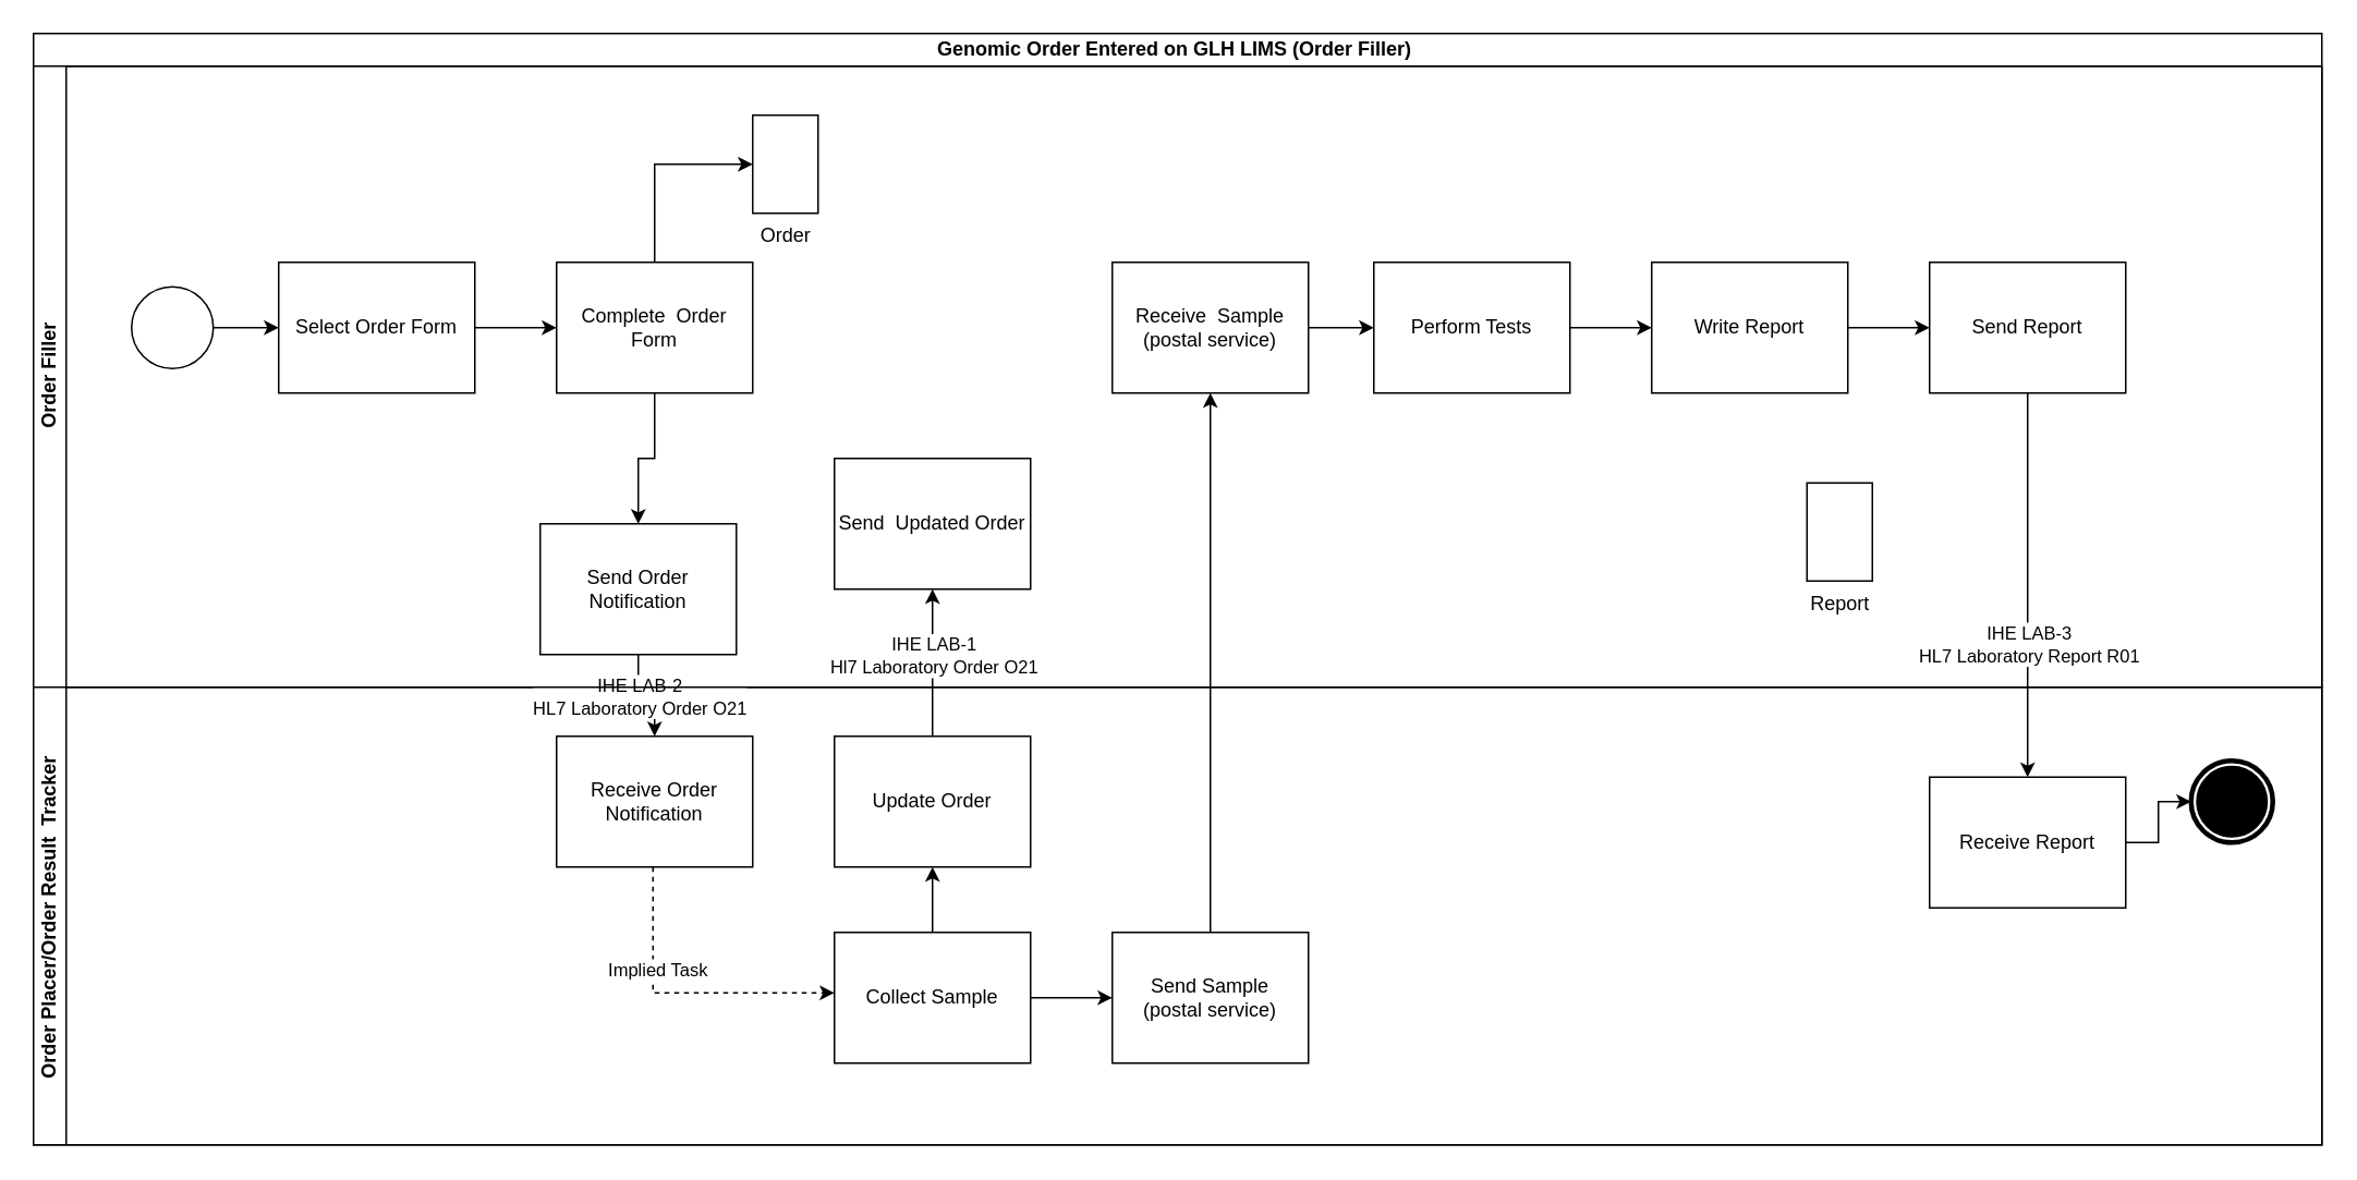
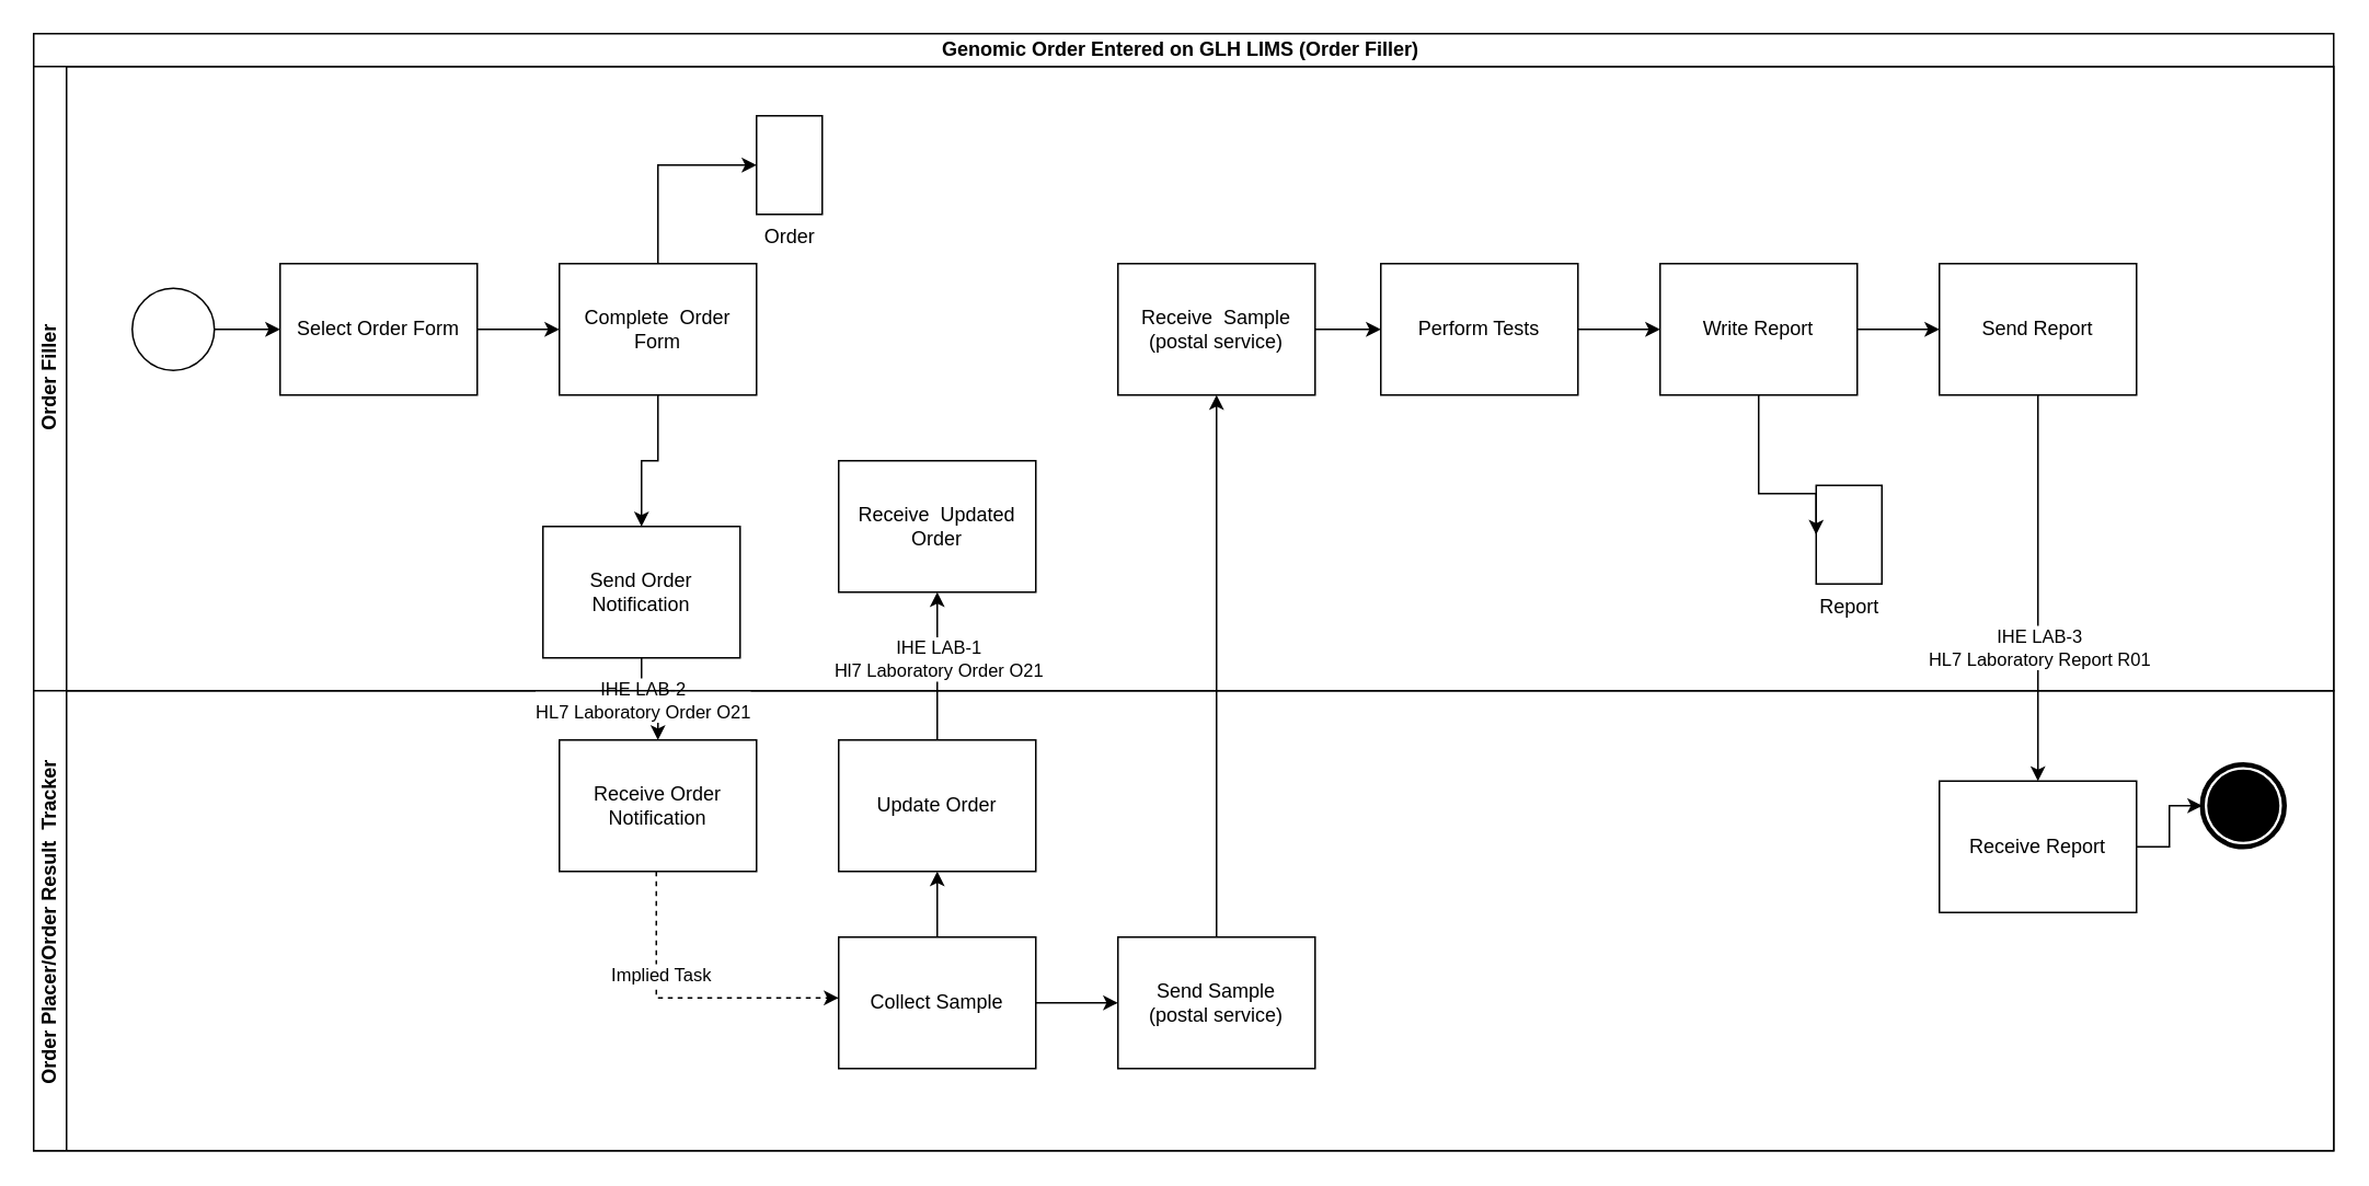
+ <mxCell id="22" style="edgeStyle=orthogonalEdgeStyle;rounded=0;orthogonalLoop=1;jettySize=auto;html=1;entryX=0;entryY=0.5;entryDx=0;entryDy=0;entryPerimeter=0;" edge="1" parent="3" source="17" target="21"><mxGeometry relative="1" as="geometry"><Array as="points"><mxPoint x="1050" y="260" /></Array></mxGeometry></mxCell>
- <mxCell id="13" value="Send&amp;nbsp; Updated Order" style="points=[[0.25,0,0],[0.5,0,0],[0.75,0,0],[1,0.25,0],[1,0.5,0],[1,0.75,0],[0.75,1,0],[0.5,1,0],[0.25,1,0],[0,0.75,0],[0,0.5,0],[0,0.25,0]];shape=mxgraph.bpmn.task2;whiteSpace=wrap;rectStyle=rounded;size=10;html=1;container=1;expand=0;collapsible=0;taskMarker=receive;" vertex="1" parent="3"><mxGeometry x="490" y="240" width="120" height="80" as="geometry" /></mxCell>
+ <mxCell id="13" value="Receive&amp;nbsp; Updated Order" style="points=[[0.25,0,0],[0.5,0,0],[0.75,0,0],[1,0.25,0],[1,0.5,0],[1,0.75,0],[0.75,1,0],[0.5,1,0],[0.25,1,0],[0,0.75,0],[0,0.5,0],[0,0.25,0]];shape=mxgraph.bpmn.task2;whiteSpace=wrap;rectStyle=rounded;size=10;html=1;container=1;expand=0;collapsible=0;taskMarker=receive;" vertex="1" parent="3"><mxGeometry x="490" y="240" width="120" height="80" as="geometry" /></mxCell>
